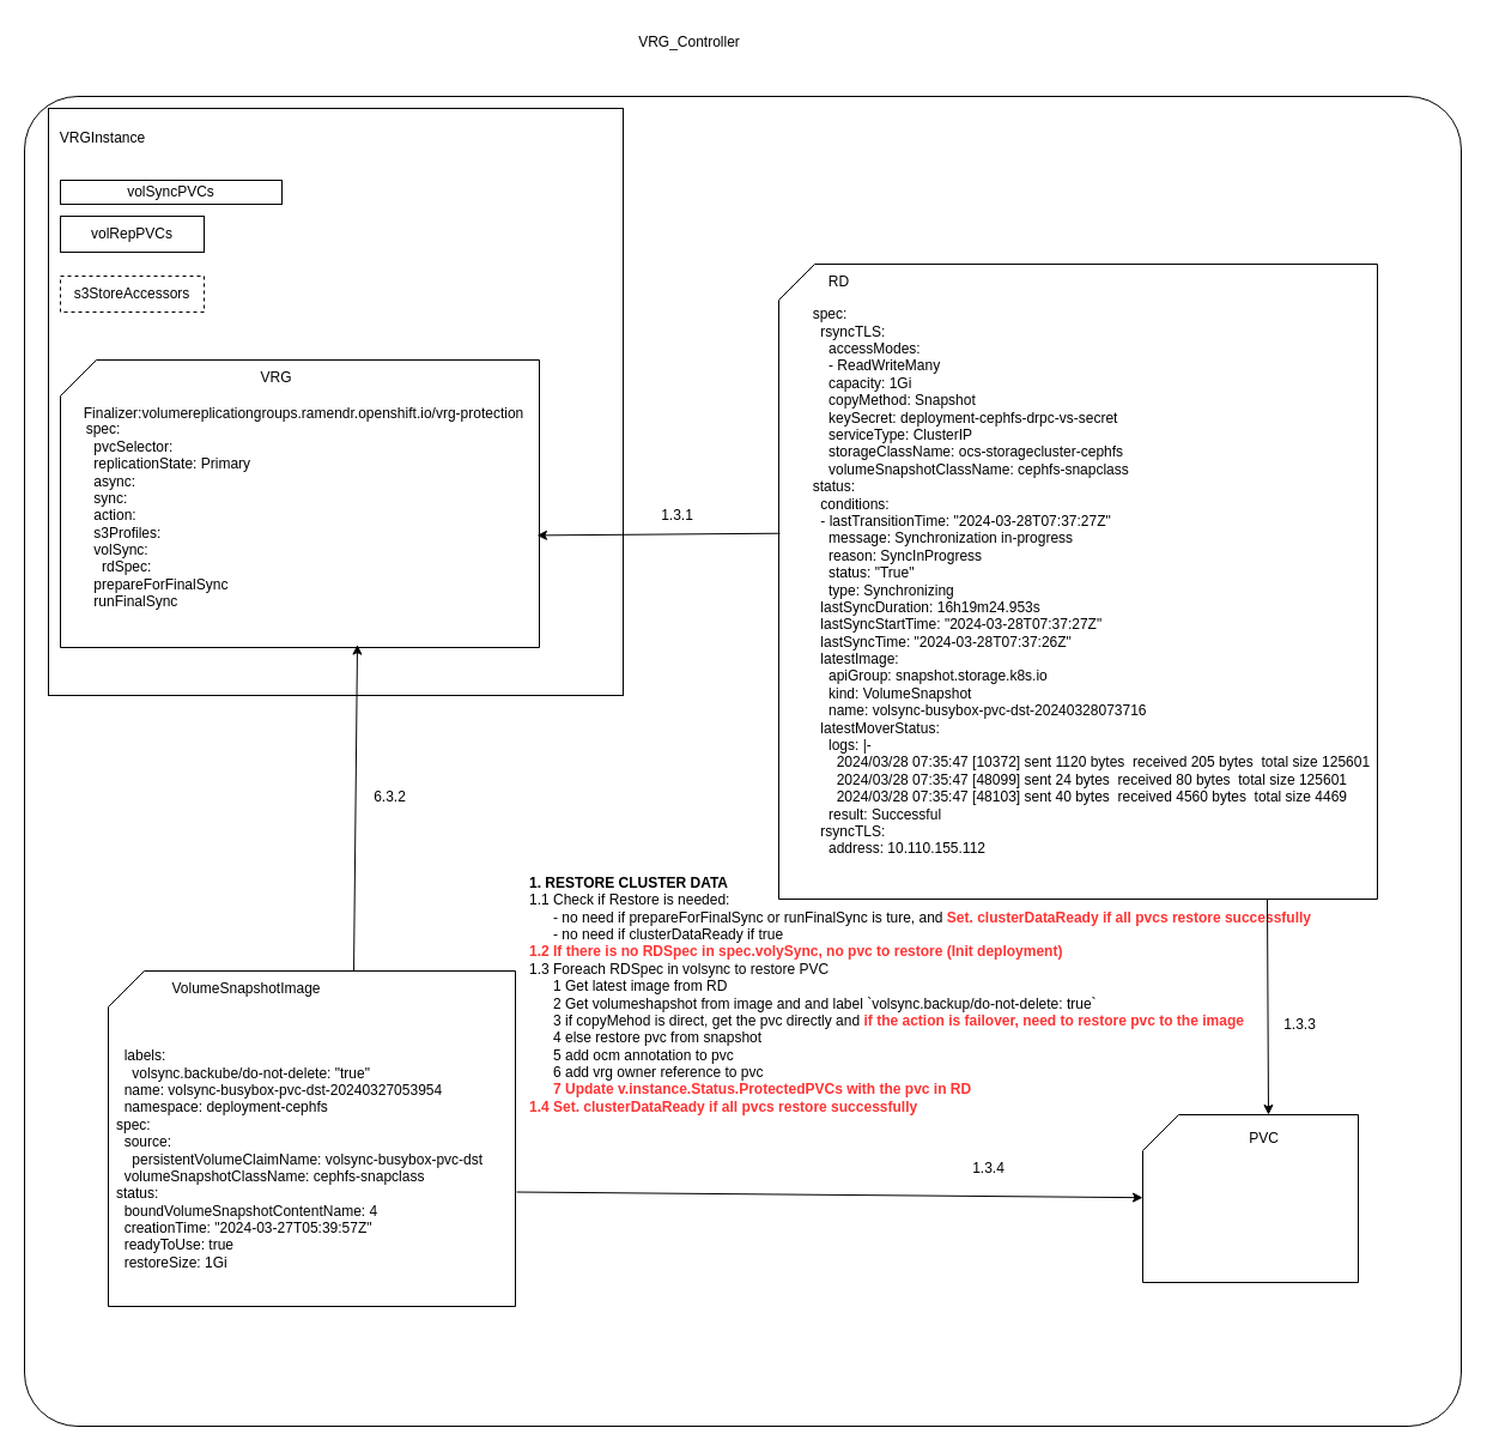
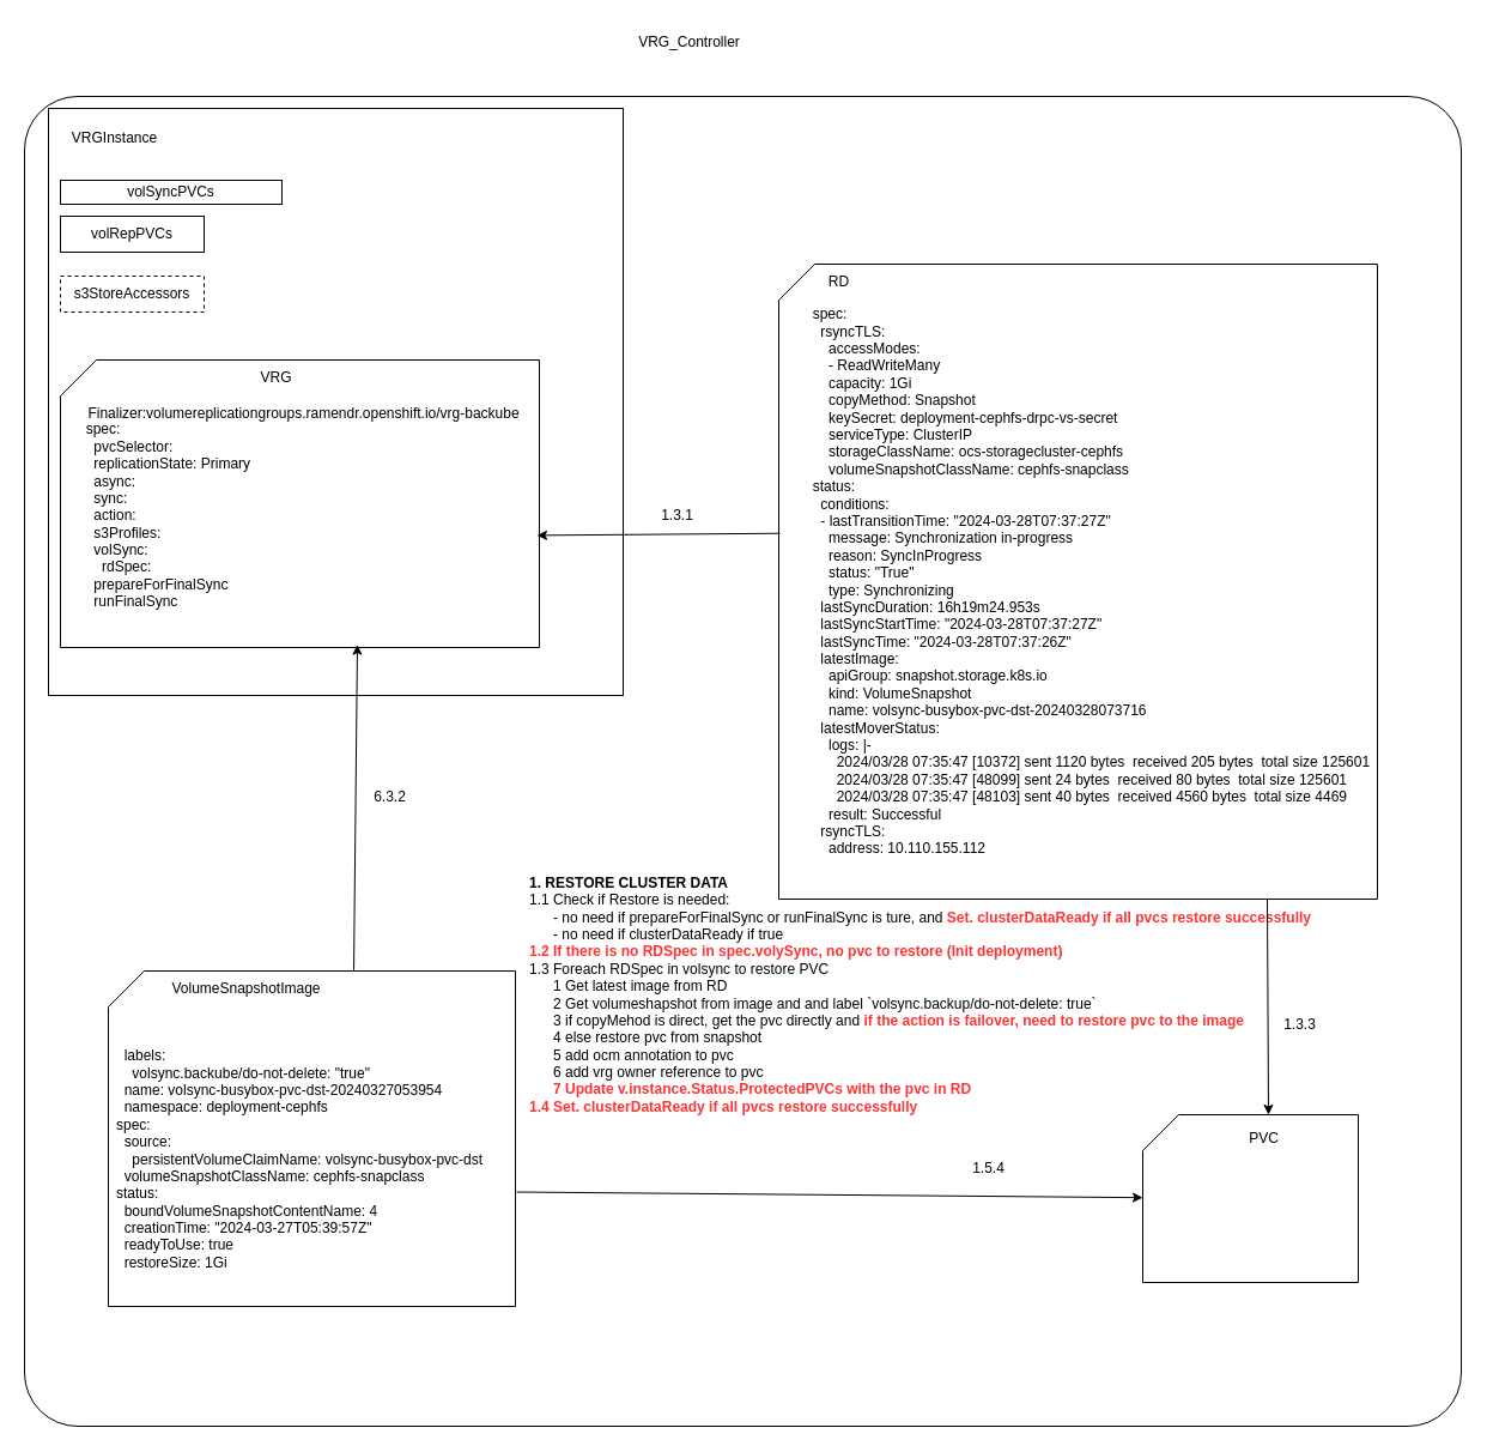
- <mxCell id="7" value="&lt;span style=&quot;text-wrap: wrap;&quot;&gt;VRGInstance&lt;/span&gt;" style="text;html=1;align=center;verticalAlign=middle;resizable=0;points=[];autosize=1;strokeColor=none;fillColor=none;container=0;" vertex="1" parent="1"><mxGeometry x="40" y="100" width="90" height="30" as="geometry" /></mxCell>
+ <mxCell id="7" value="&lt;span style=&quot;text-wrap: wrap;&quot;&gt;VRGInstance&lt;/span&gt;" style="text;html=1;align=center;verticalAlign=middle;resizable=0;points=[];autosize=1;strokeColor=none;fillColor=none;container=0;" vertex="1" parent="1"><mxGeometry x="50" y="100" width="90" height="30" as="geometry" /></mxCell>
- <mxCell id="14" value="Finalizer:volumereplicationgroups.ramendr.openshift.io/vrg-protection" style="text;html=1;align=center;verticalAlign=middle;resizable=0;points=[];autosize=1;strokeColor=none;fillColor=none;" vertex="1" parent="1"><mxGeometry x="57.75" y="330" width="390" height="30" as="geometry" /></mxCell>
+ <mxCell id="14" value="Finalizer:volumereplicationgroups.ramendr.openshift.io/vrg-backube" style="text;html=1;align=center;verticalAlign=middle;resizable=0;points=[];autosize=1;strokeColor=none;fillColor=none;" vertex="1" parent="1"><mxGeometry x="57.75" y="330" width="390" height="30" as="geometry" /></mxCell>
- <mxCell id="29" value="1.3.4" style="text;html=1;align=center;verticalAlign=middle;resizable=0;points=[];autosize=1;strokeColor=none;fillColor=none;" vertex="1" parent="1"><mxGeometry x="800" y="960" width="50" height="30" as="geometry" /></mxCell>
+ <mxCell id="29" value="1.5.4" style="text;html=1;align=center;verticalAlign=middle;resizable=0;points=[];autosize=1;strokeColor=none;fillColor=none;" vertex="1" parent="1"><mxGeometry x="800" y="960" width="50" height="30" as="geometry" /></mxCell>
